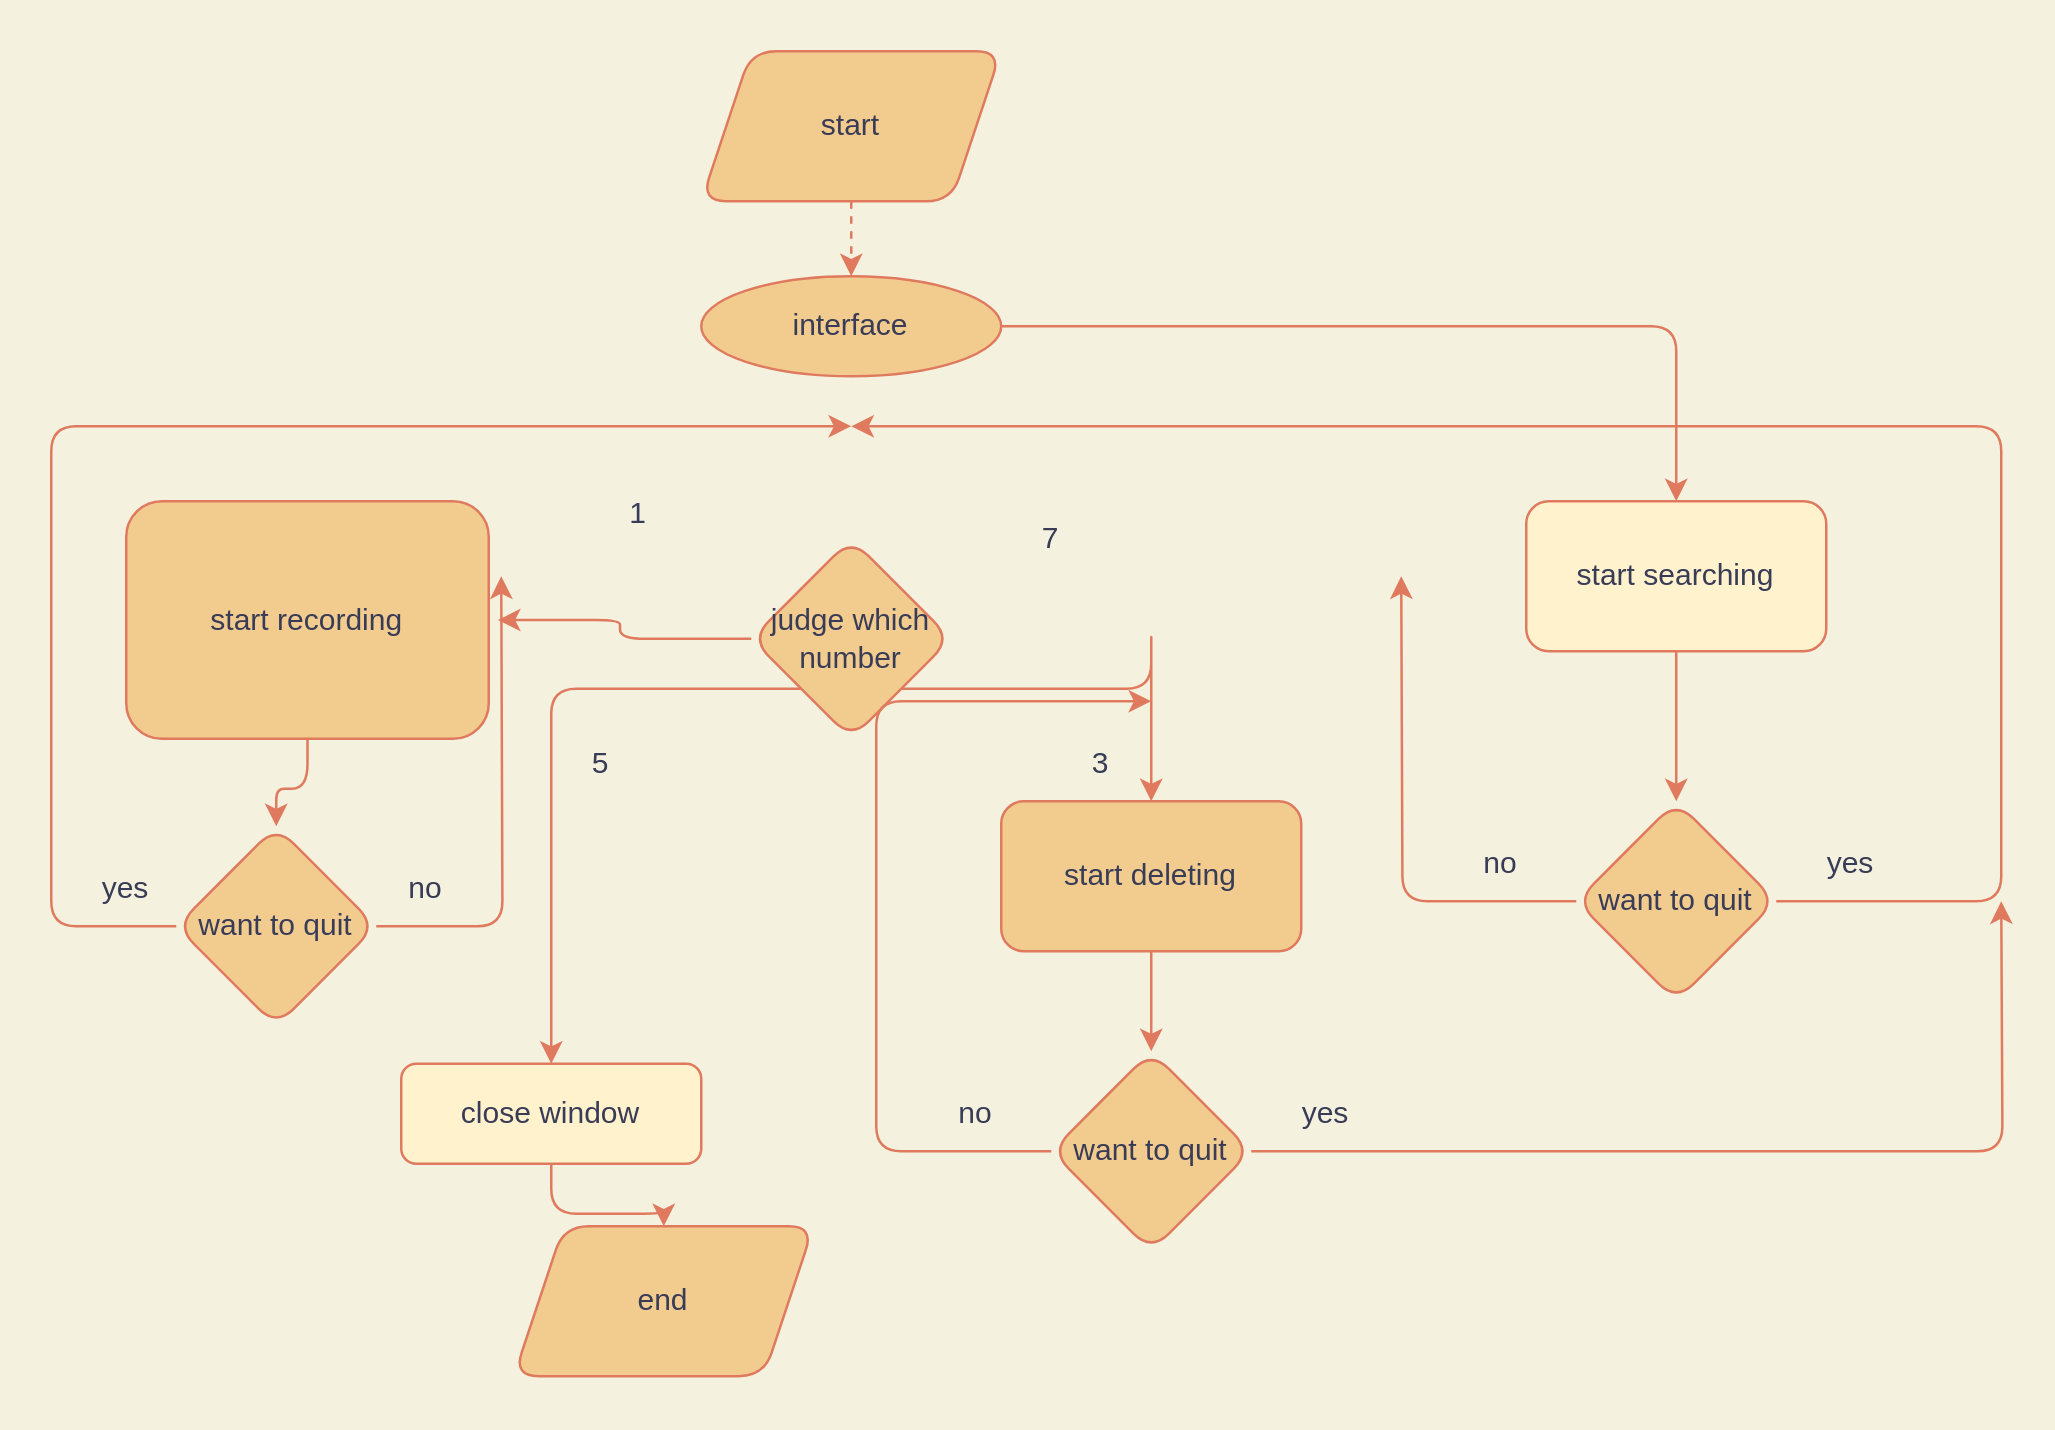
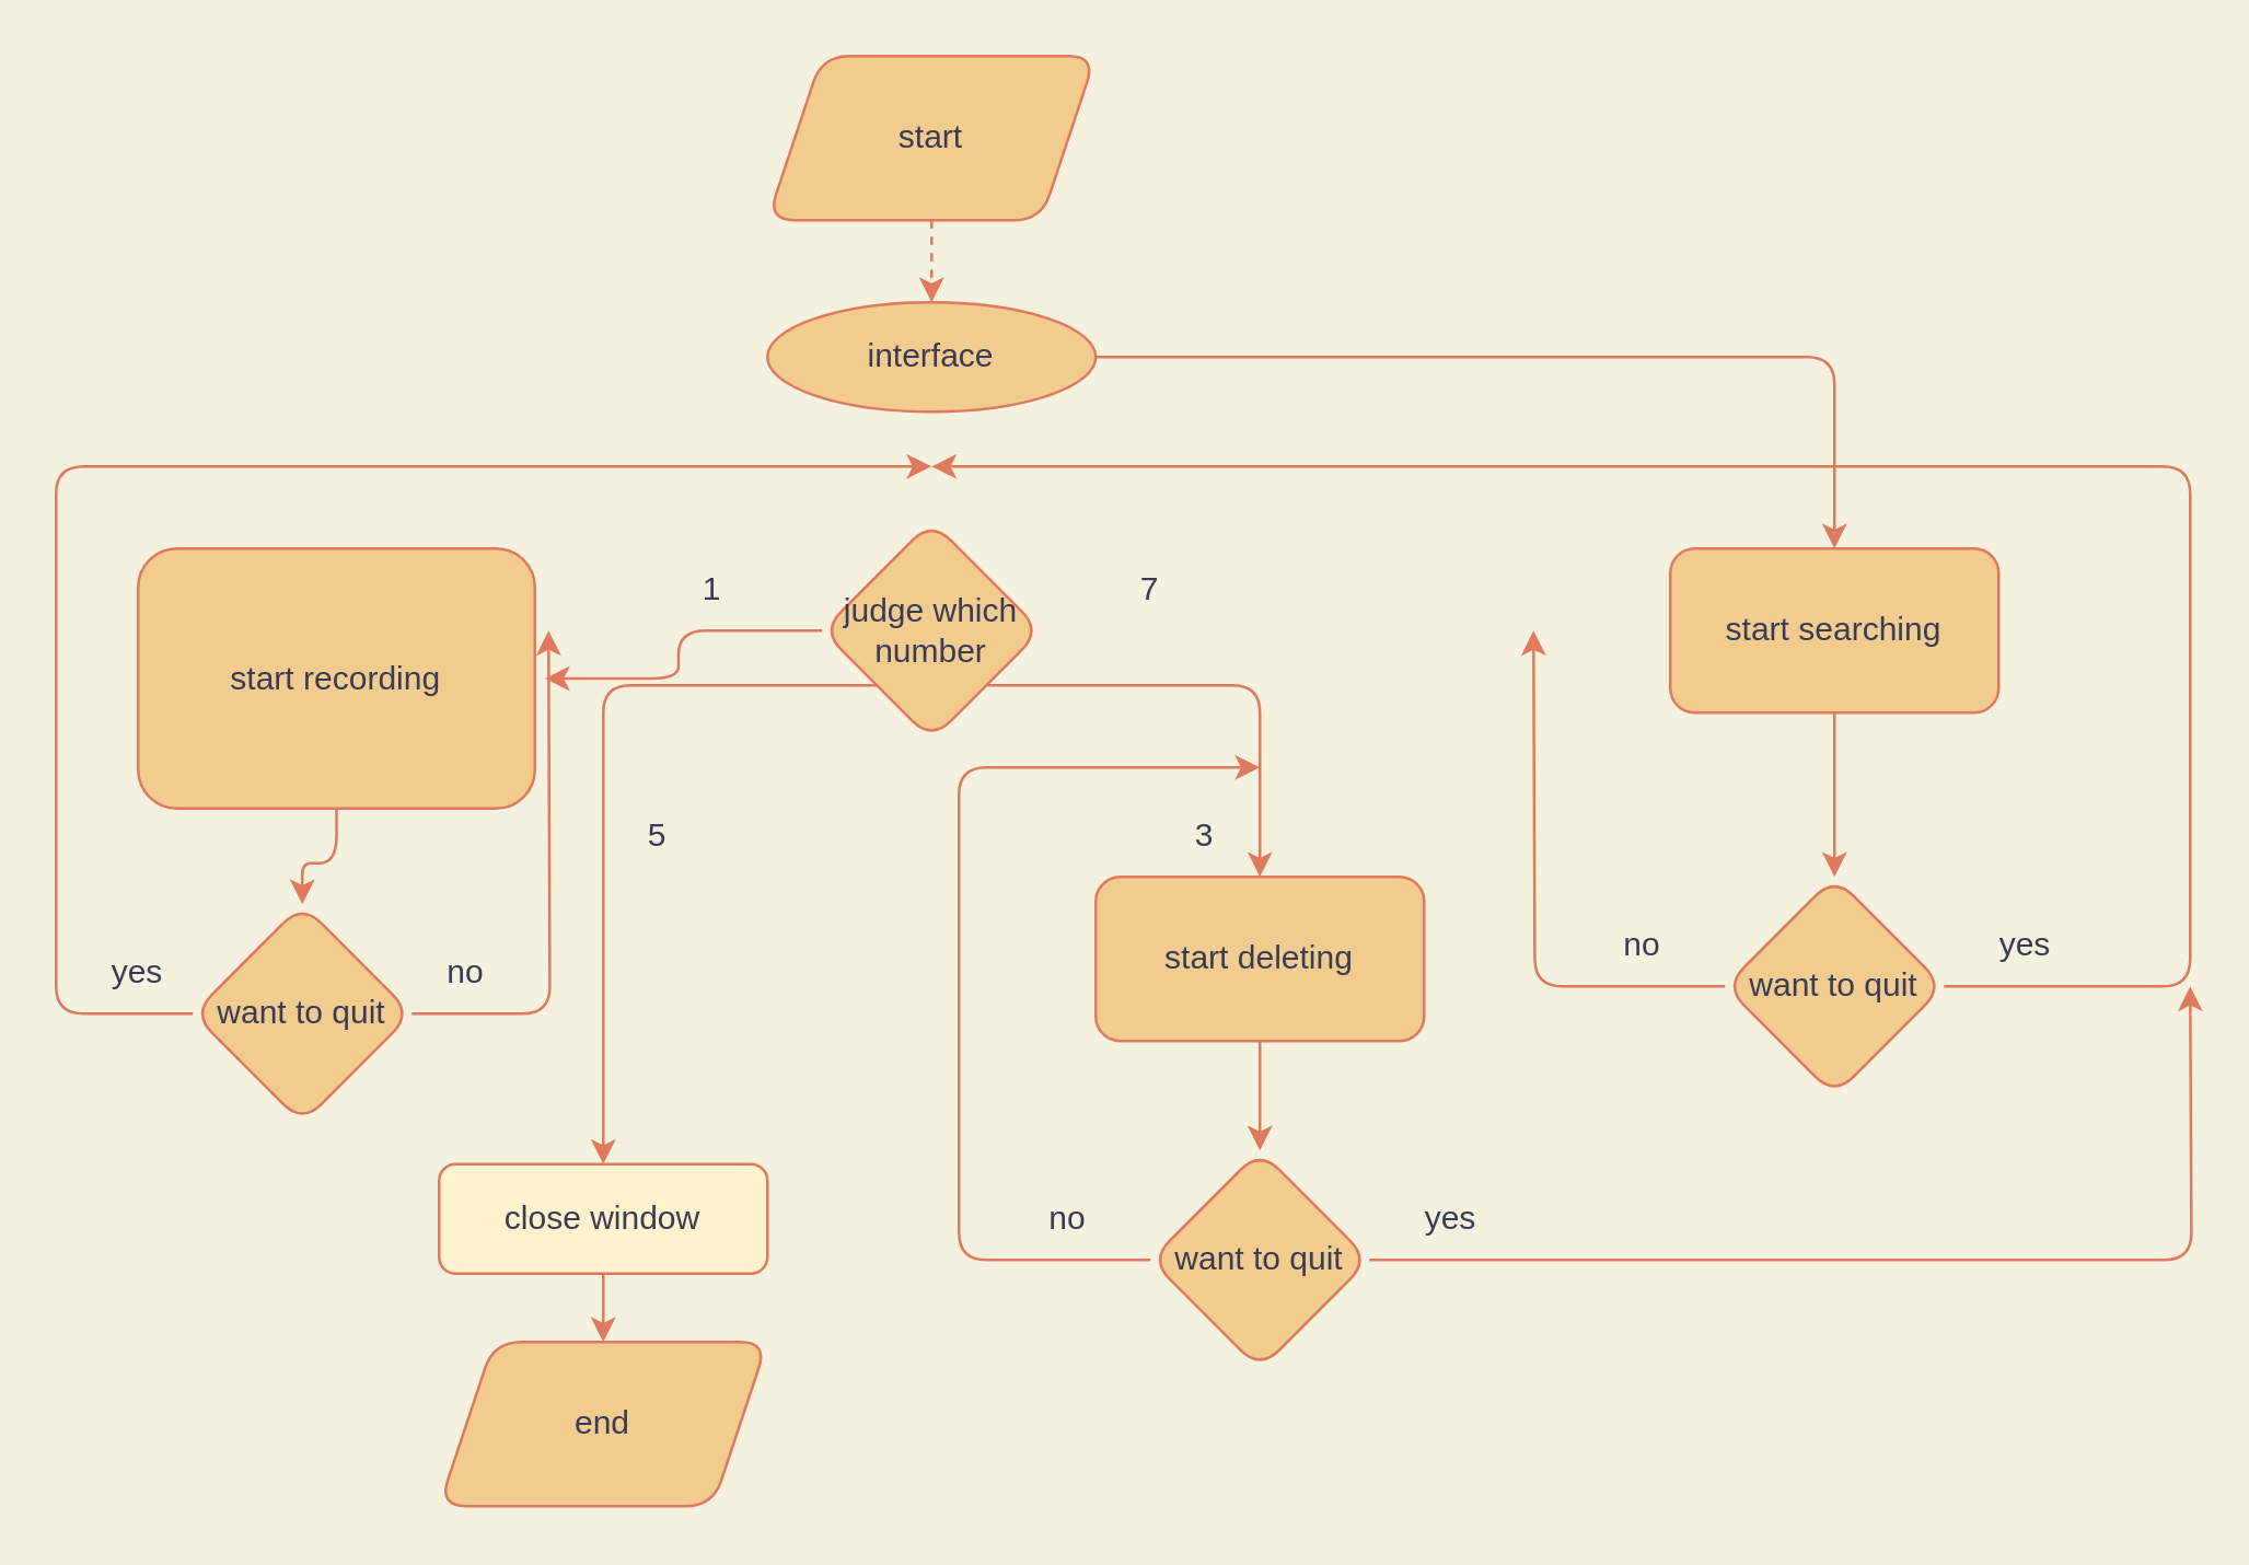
- <mxCell id="10" value="1" style="text;html=1;strokeColor=none;fillColor=none;align=center;verticalAlign=middle;whiteSpace=wrap;rounded=0;fontColor=#393C56;" vertex="1" parent="1"><mxGeometry x="225" y="190" width="60" height="30" as="geometry" /></mxCell>
+ <mxCell id="10" value="1" style="text;html=1;strokeColor=none;fillColor=none;align=center;verticalAlign=middle;whiteSpace=wrap;rounded=0;fontColor=#393C56;" vertex="1" parent="1"><mxGeometry x="230" y="200" width="60" height="30" as="geometry" /></mxCell>
- <mxCell id="19" value="start searching" style="rounded=1;whiteSpace=wrap;html=1;fontColor=#393C56;strokeColor=#E07A5F;fillColor=#fff2cc;" vertex="1" parent="1"><mxGeometry x="610" y="200" width="120" height="60" as="geometry" /></mxCell>
+ <mxCell id="19" value="start searching" style="rounded=1;whiteSpace=wrap;html=1;fontColor=#393C56;strokeColor=#E07A5F;fillColor=#F2CC8F;" vertex="1" parent="1"><mxGeometry x="610" y="200" width="120" height="60" as="geometry" /></mxCell>
- <mxCell id="9" value="judge which number" style="rhombus;whiteSpace=wrap;html=1;rounded=1;fontColor=#393C56;strokeColor=#E07A5F;fillColor=#F2CC8F;" vertex="1" parent="1"><mxGeometry x="300" y="215" width="80" height="80" as="geometry" /></mxCell>
+ <mxCell id="9" value="judge which number" style="rhombus;whiteSpace=wrap;html=1;rounded=1;fontColor=#393C56;strokeColor=#E07A5F;fillColor=#F2CC8F;" vertex="1" parent="1"><mxGeometry x="300" y="190" width="80" height="80" as="geometry" /></mxCell>
- <mxCell id="37" value="end" style="shape=parallelogram;perimeter=parallelogramPerimeter;whiteSpace=wrap;html=1;fixedSize=1;fillColor=#F2CC8F;strokeColor=#E07A5F;fontColor=#393C56;rounded=1;glass=0;strokeWidth=1;shadow=0;" vertex="1" parent="1"><mxGeometry x="205" y="490" width="120" height="60" as="geometry" /></mxCell>
+ <mxCell id="37" value="end" style="shape=parallelogram;perimeter=parallelogramPerimeter;whiteSpace=wrap;html=1;fixedSize=1;fillColor=#F2CC8F;strokeColor=#E07A5F;fontColor=#393C56;rounded=1;glass=0;strokeWidth=1;shadow=0;" vertex="1" parent="1"><mxGeometry x="160" y="490" width="120" height="60" as="geometry" /></mxCell>
